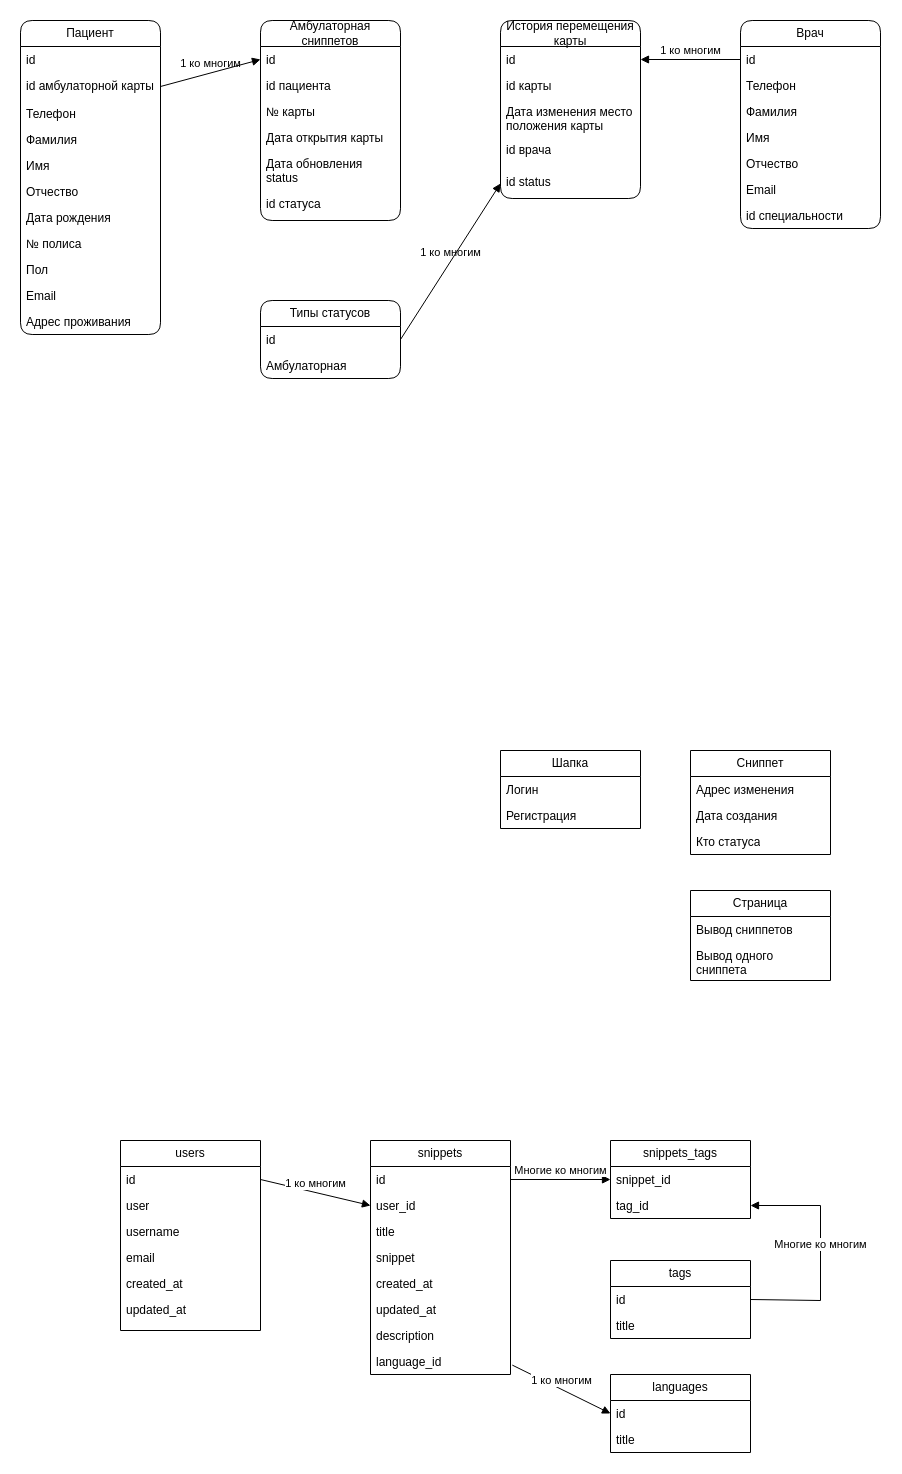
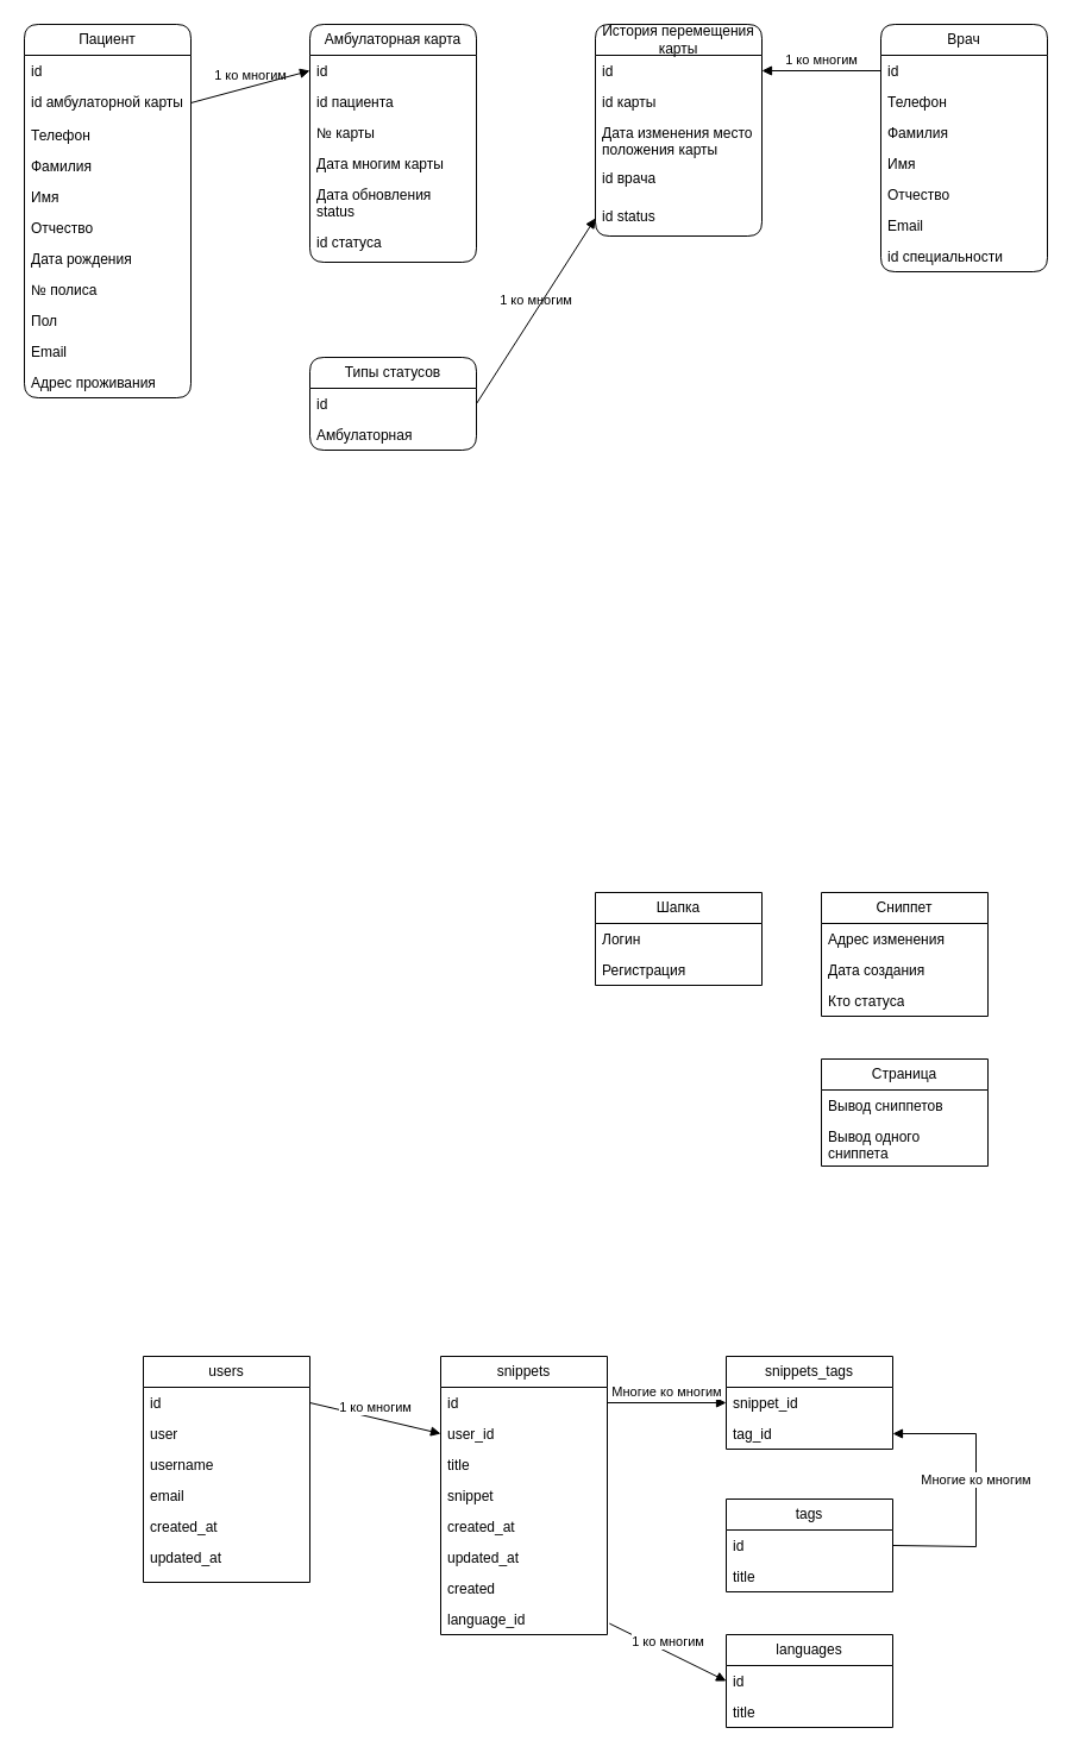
- <mxCell id="22" value="Амбулаторная сниппетов" style="swimlane;fontStyle=0;childLayout=stackLayout;horizontal=1;startSize=26;fillColor=none;horizontalStack=0;resizeParent=1;resizeParentMax=0;resizeLast=0;collapsible=1;marginBottom=0;whiteSpace=wrap;html=1;rounded=1;labelBackgroundColor=none;" parent="1" vertex="1"><mxGeometry x="260" y="20" width="140" height="200" as="geometry" /></mxCell>
+ <mxCell id="22" value="Амбулаторная карта" style="swimlane;fontStyle=0;childLayout=stackLayout;horizontal=1;startSize=26;fillColor=none;horizontalStack=0;resizeParent=1;resizeParentMax=0;resizeLast=0;collapsible=1;marginBottom=0;whiteSpace=wrap;html=1;rounded=1;labelBackgroundColor=none;" parent="1" vertex="1"><mxGeometry x="260" y="20" width="140" height="200" as="geometry" /></mxCell>
- <mxCell id="26" value="Дата открытия карты" style="text;strokeColor=none;fillColor=none;align=left;verticalAlign=top;spacingLeft=4;spacingRight=4;overflow=hidden;rotatable=0;points=[[0,0.5],[1,0.5]];portConstraint=eastwest;whiteSpace=wrap;html=1;rounded=1;labelBackgroundColor=none;" parent="22" vertex="1"><mxGeometry y="104" width="140" height="26" as="geometry" /></mxCell>
+ <mxCell id="26" value="Дата многим карты" style="text;strokeColor=none;fillColor=none;align=left;verticalAlign=top;spacingLeft=4;spacingRight=4;overflow=hidden;rotatable=0;points=[[0,0.5],[1,0.5]];portConstraint=eastwest;whiteSpace=wrap;html=1;rounded=1;labelBackgroundColor=none;" parent="22" vertex="1"><mxGeometry y="104" width="140" height="26" as="geometry" /></mxCell>
- <mxCell id="58" value="description" style="text;strokeColor=none;fillColor=none;align=left;verticalAlign=top;spacingLeft=4;spacingRight=4;overflow=hidden;rotatable=0;points=[[0,0.5],[1,0.5]];portConstraint=eastwest;whiteSpace=wrap;html=1;" parent="51" vertex="1"><mxGeometry y="182" width="140" height="26" as="geometry" /></mxCell>
+ <mxCell id="58" value="created" style="text;strokeColor=none;fillColor=none;align=left;verticalAlign=top;spacingLeft=4;spacingRight=4;overflow=hidden;rotatable=0;points=[[0,0.5],[1,0.5]];portConstraint=eastwest;whiteSpace=wrap;html=1;" parent="51" vertex="1"><mxGeometry y="182" width="140" height="26" as="geometry" /></mxCell>
